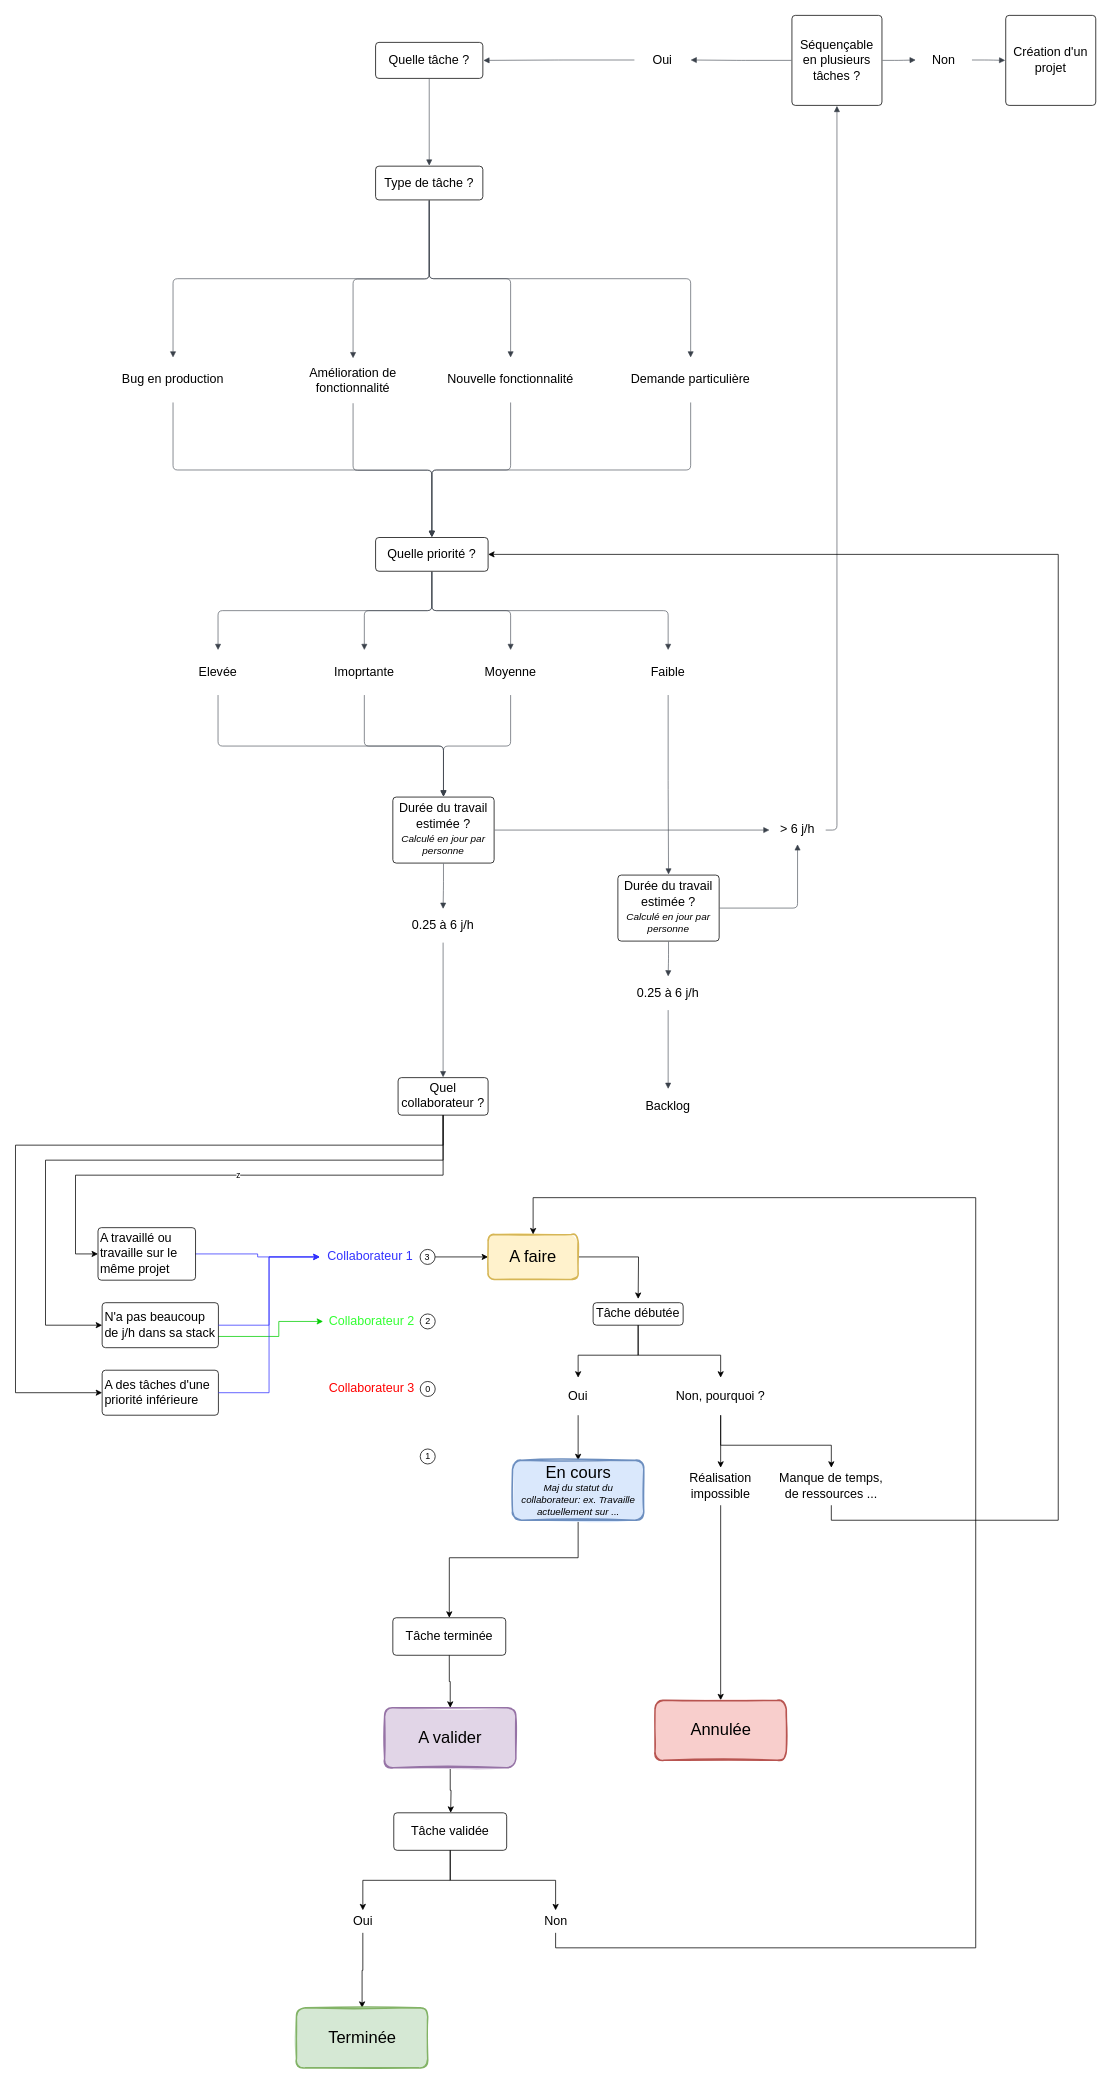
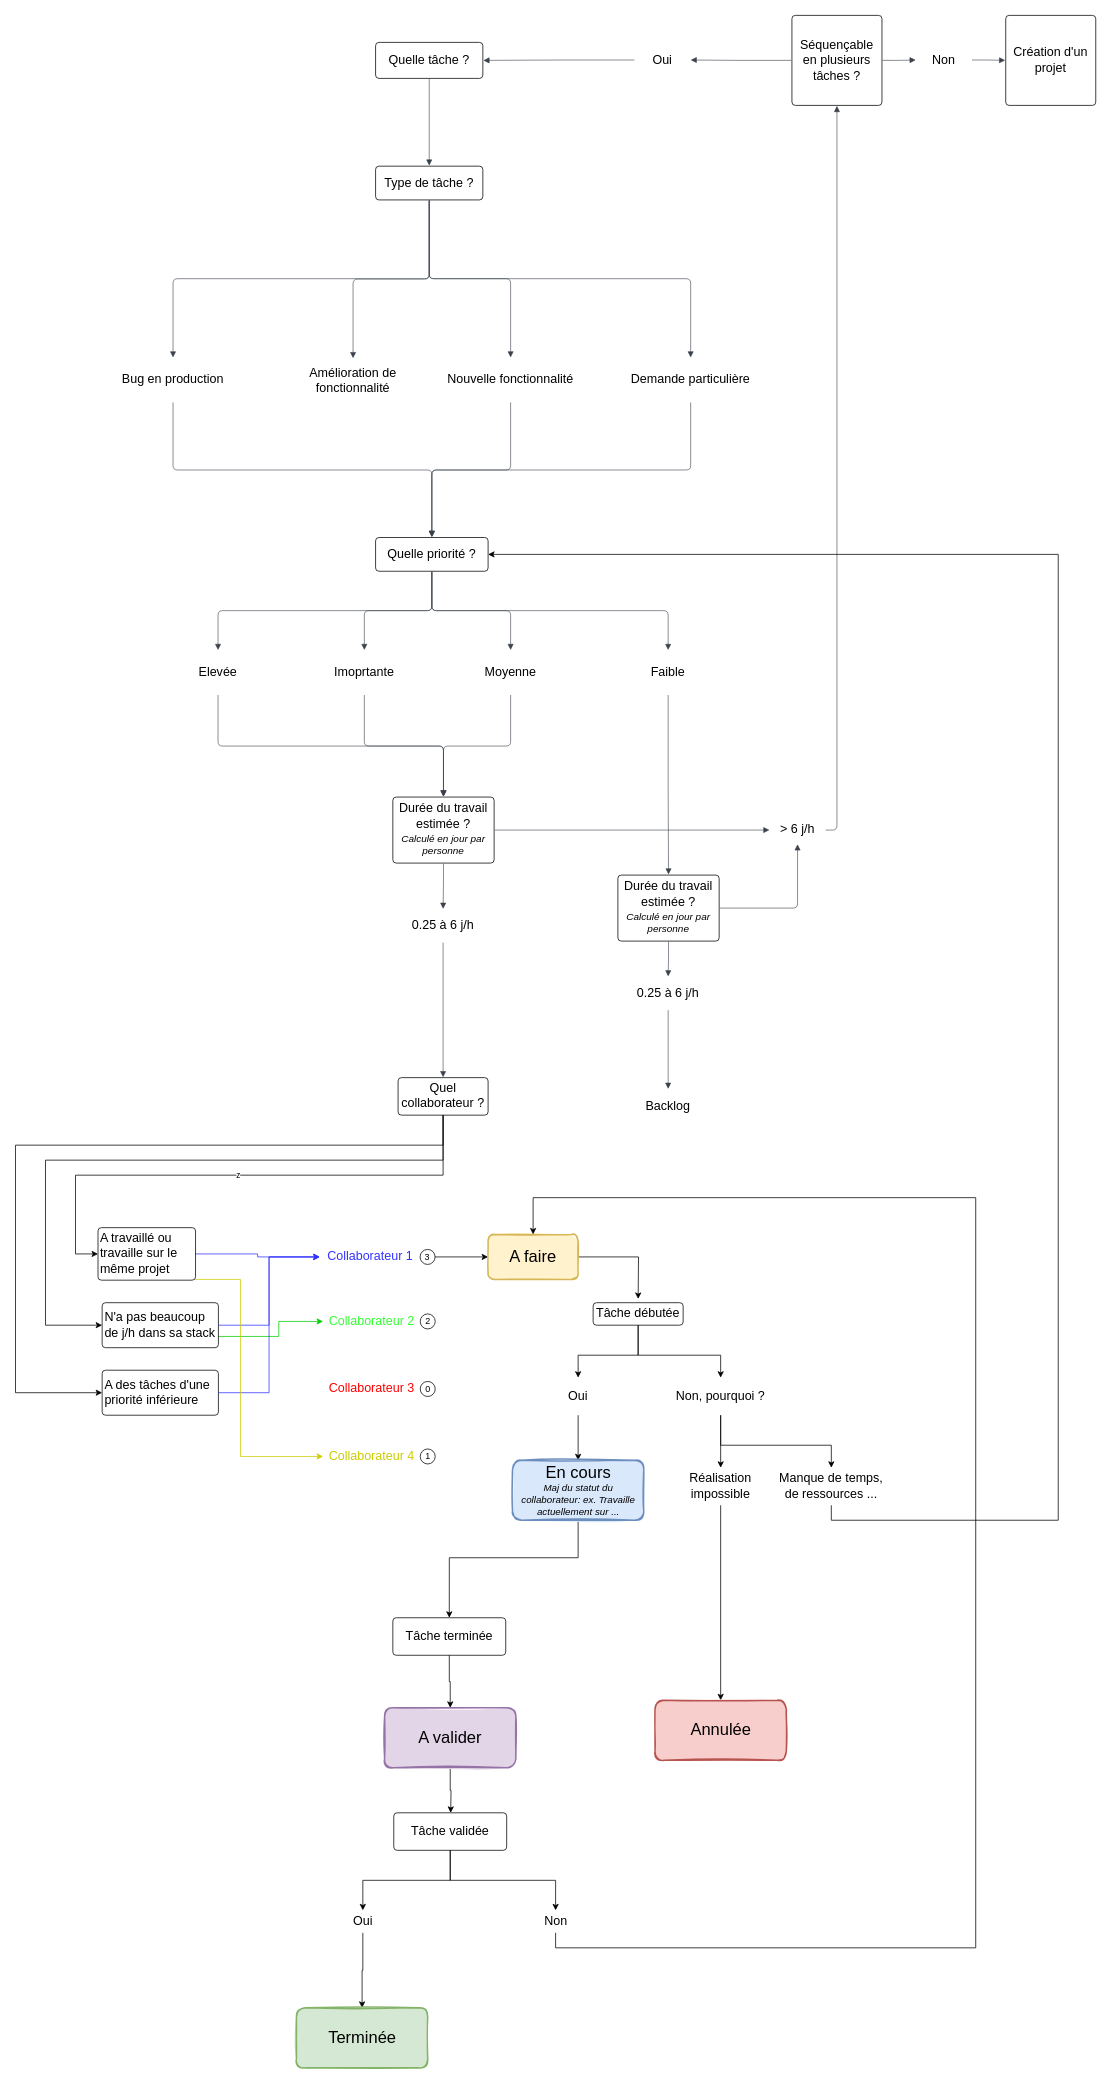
- <mxCell id="12" value="" style="html=1;jettySize=18;whiteSpace=wrap;overflow=block;blockSpacing=1;fontSize=13;strokeColor=#3a414a;strokeOpacity=100;strokeWidth=0.8;rounded=1;arcSize=12;edgeStyle=orthogonalEdgeStyle;startArrow=none;endArrow=block;endFill=1;exitX=0.5;exitY=1;exitPerimeter=0;entryX=0.5;entryY=-0.017;entryPerimeter=0;lucidId=j2r7BA~THjf5;" edge="1" parent="1" source="35" target="16"><mxGeometry width="100" height="100" relative="1" as="geometry"><Array as="points" /></mxGeometry></mxCell>
+ <mxCell id="74" style="edgeStyle=orthogonalEdgeStyle;rounded=0;orthogonalLoop=1;jettySize=auto;html=1;entryX=0;entryY=0.5;entryDx=0;entryDy=0;strokeColor=#CCCC00;exitX=1;exitY=1;exitDx=0;exitDy=0;" edge="1" parent="1" source="55" target="75"><mxGeometry relative="1" as="geometry"><mxPoint x="301" y="1791" as="sourcePoint" /><mxPoint x="440" y="1771" as="targetPoint" /><Array as="points"><mxPoint x="320" y="1705" /><mxPoint x="320" y="1941" /></Array></mxGeometry></mxCell>
+ <mxCell id="75" value="&lt;font color=&quot;#cccc00&quot;&gt;Collaborateur 4&lt;/font&gt;" style="html=1;overflow=block;blockSpacing=1;whiteSpace=wrap;fontSize=16.7;spacing=3.8;strokeColor=#unset;rounded=1;absoluteArcSize=1;arcSize=9;fillColor=none;strokeWidth=NaN;lucidId=vhs7WFJ5v-HP;" vertex="1" parent="1"><mxGeometry x="430" y="1926" width="129.5" height="30" as="geometry" /></mxCell>
